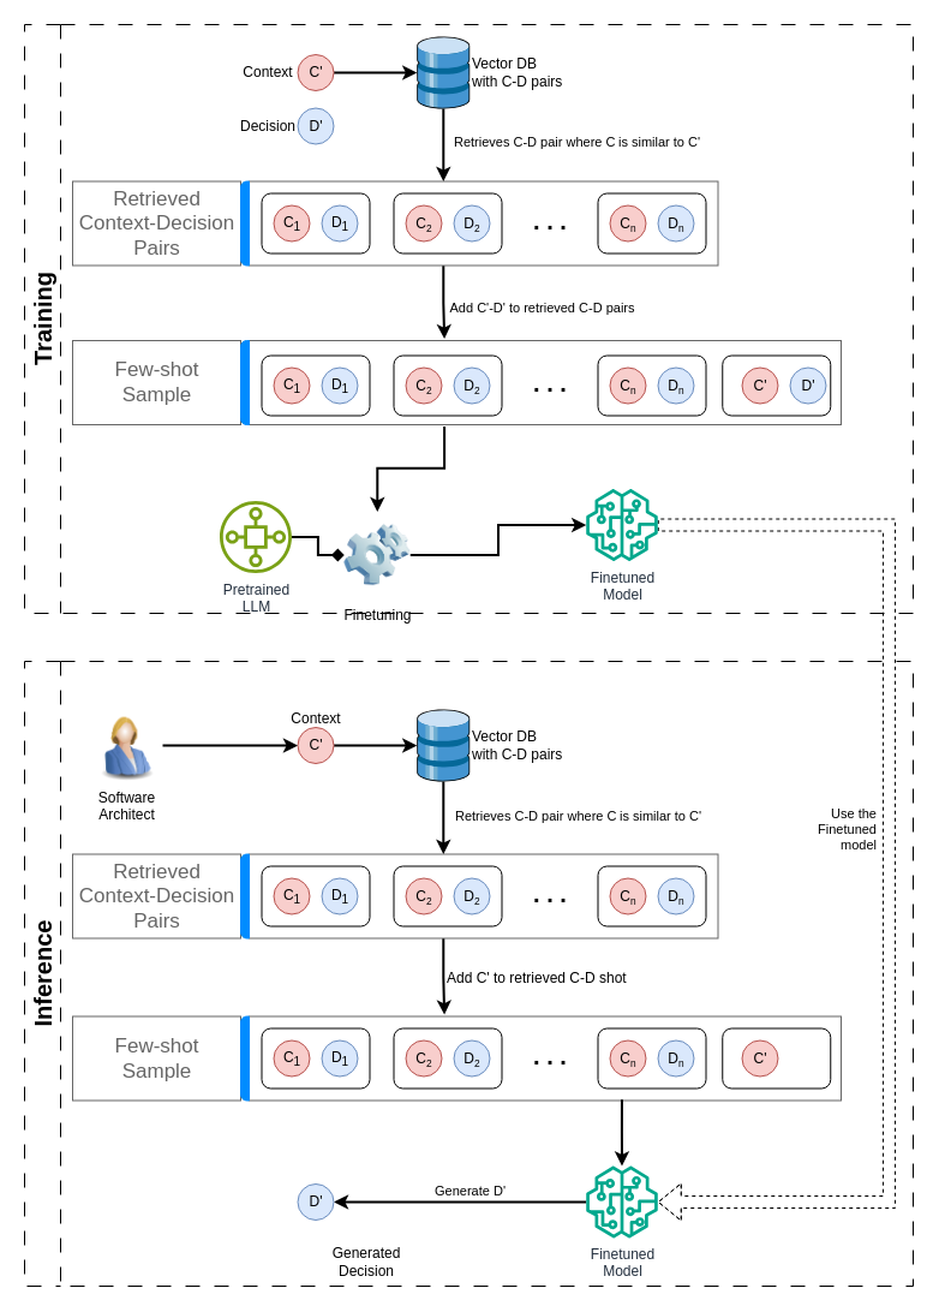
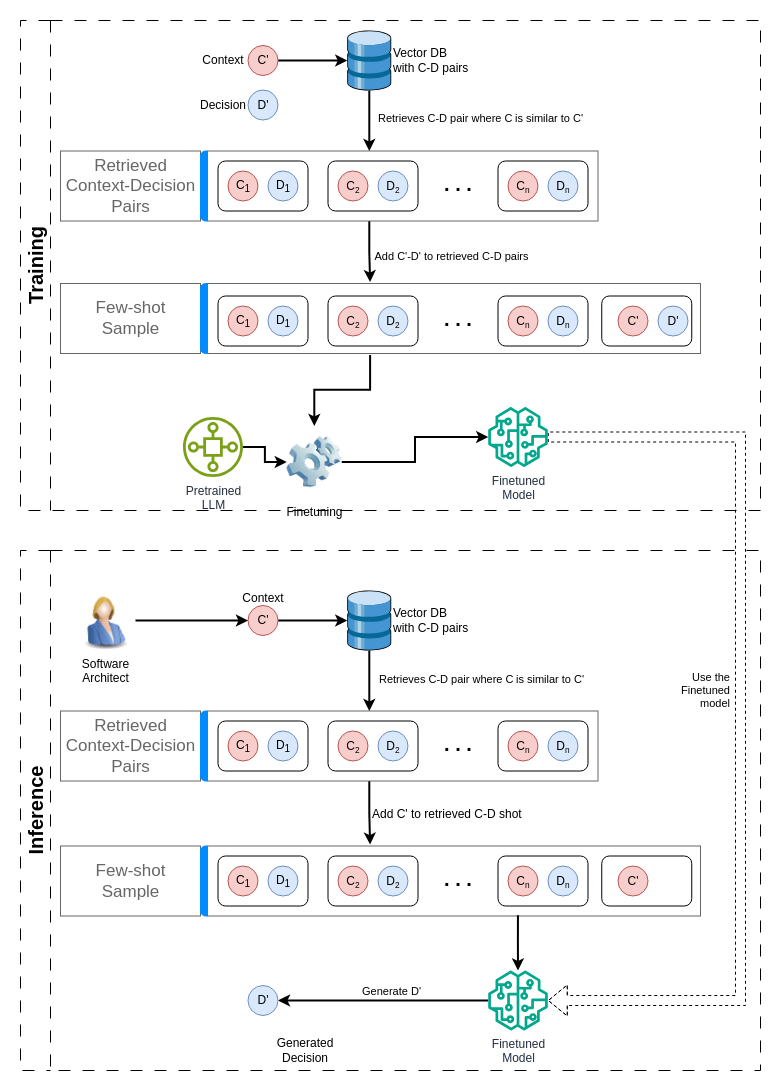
- <mxCell id="41" value="" style="edgeStyle=orthogonalEdgeStyle;rounded=0;orthogonalLoop=1;jettySize=auto;html=1;strokeWidth=2;endArrow=diamond;" edge="1" parent="1" source="42" target="47"><mxGeometry relative="1" as="geometry" /></mxCell>
+ <mxCell id="41" value="" style="edgeStyle=orthogonalEdgeStyle;rounded=0;orthogonalLoop=1;jettySize=auto;html=1;strokeWidth=2;" edge="1" parent="1" source="42" target="47"><mxGeometry relative="1" as="geometry" /></mxCell>
